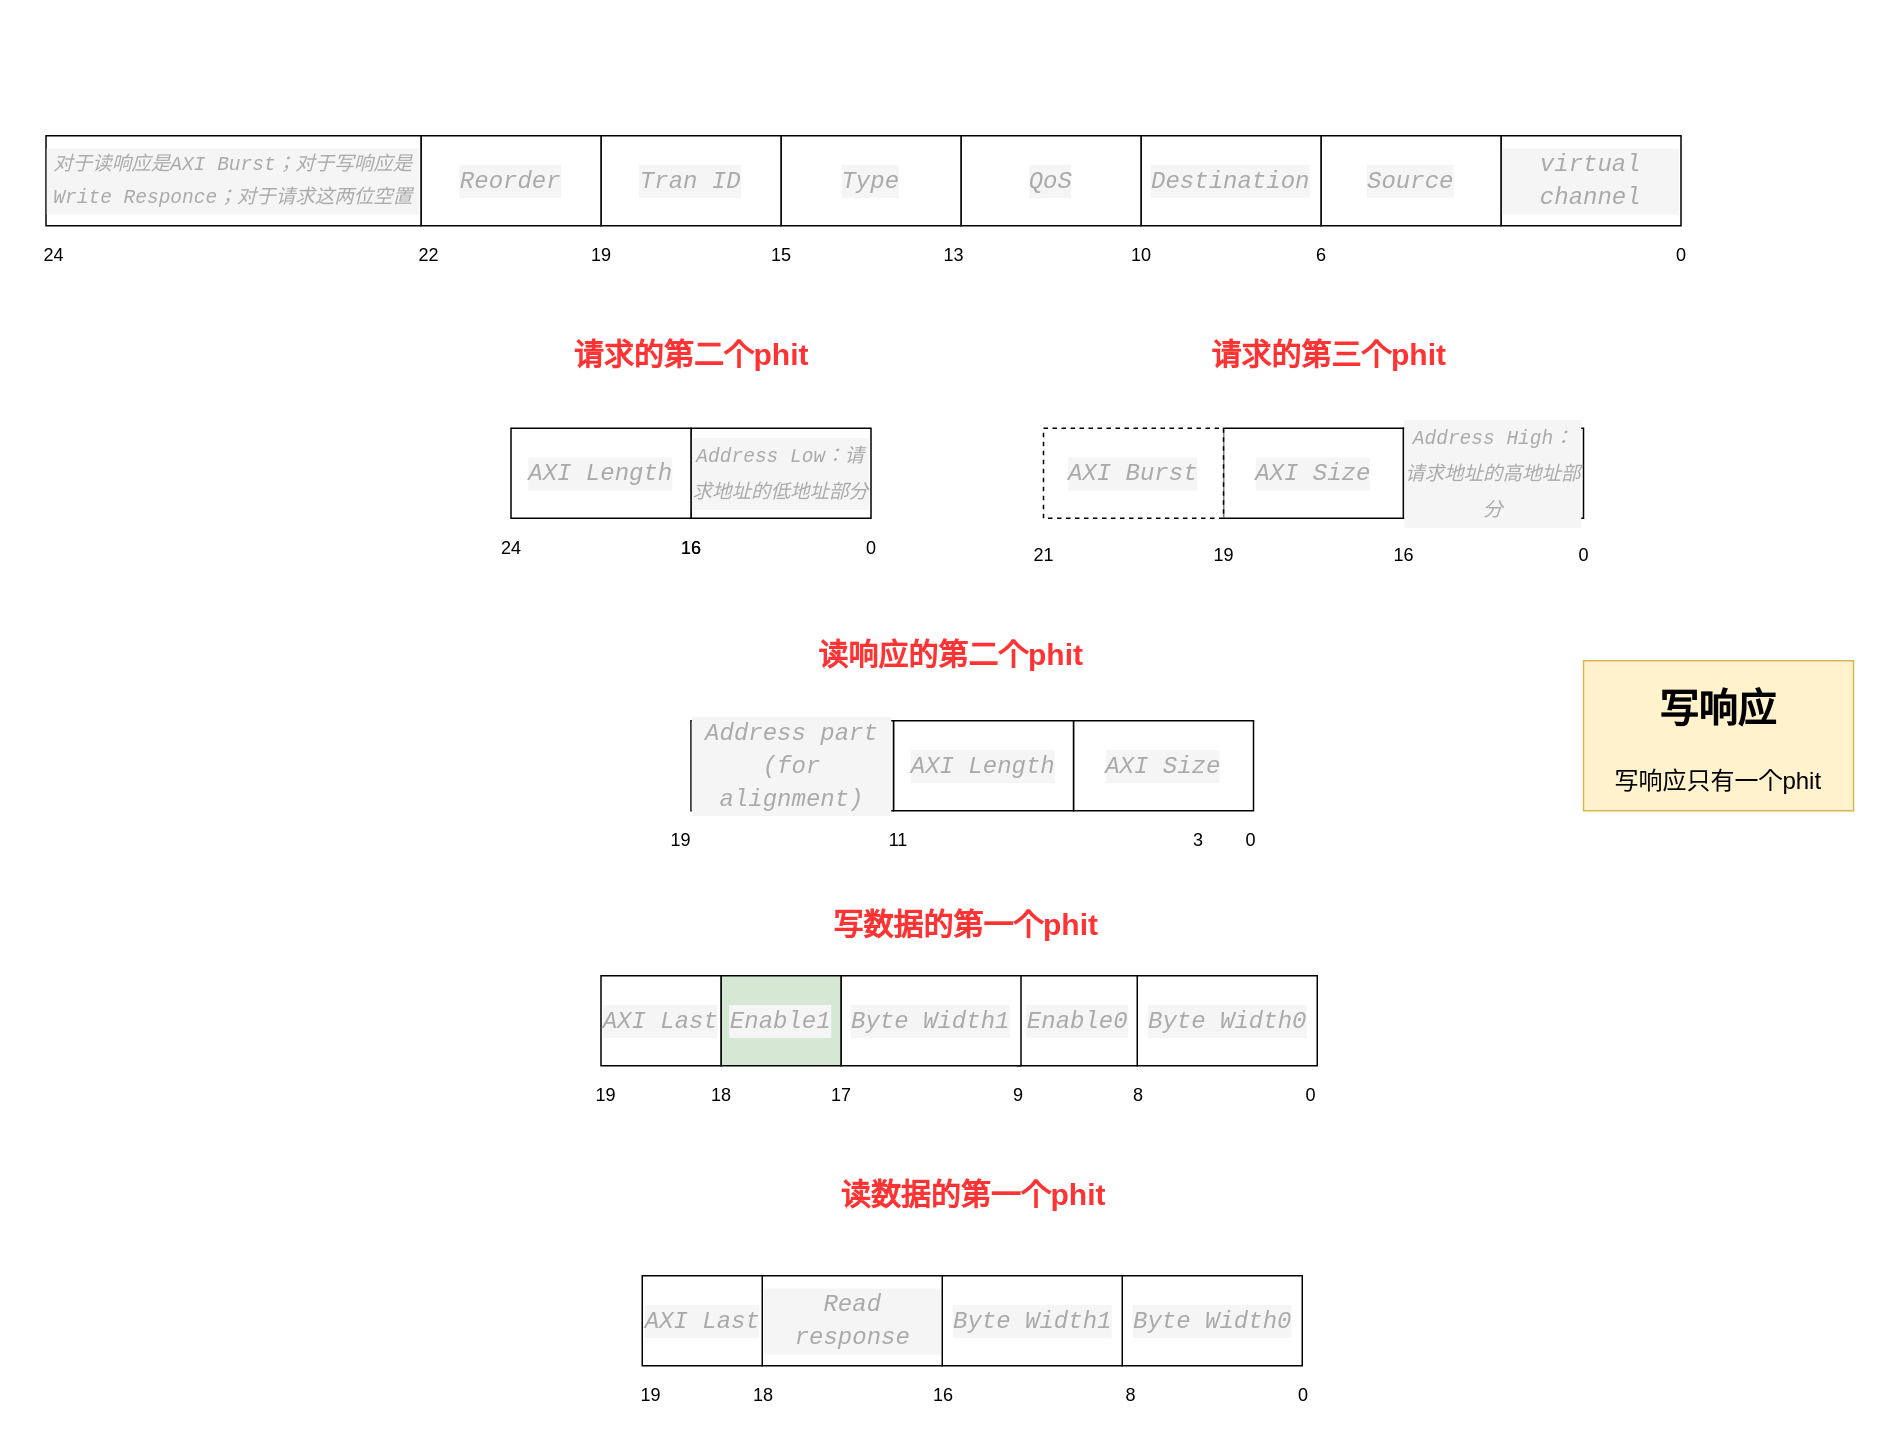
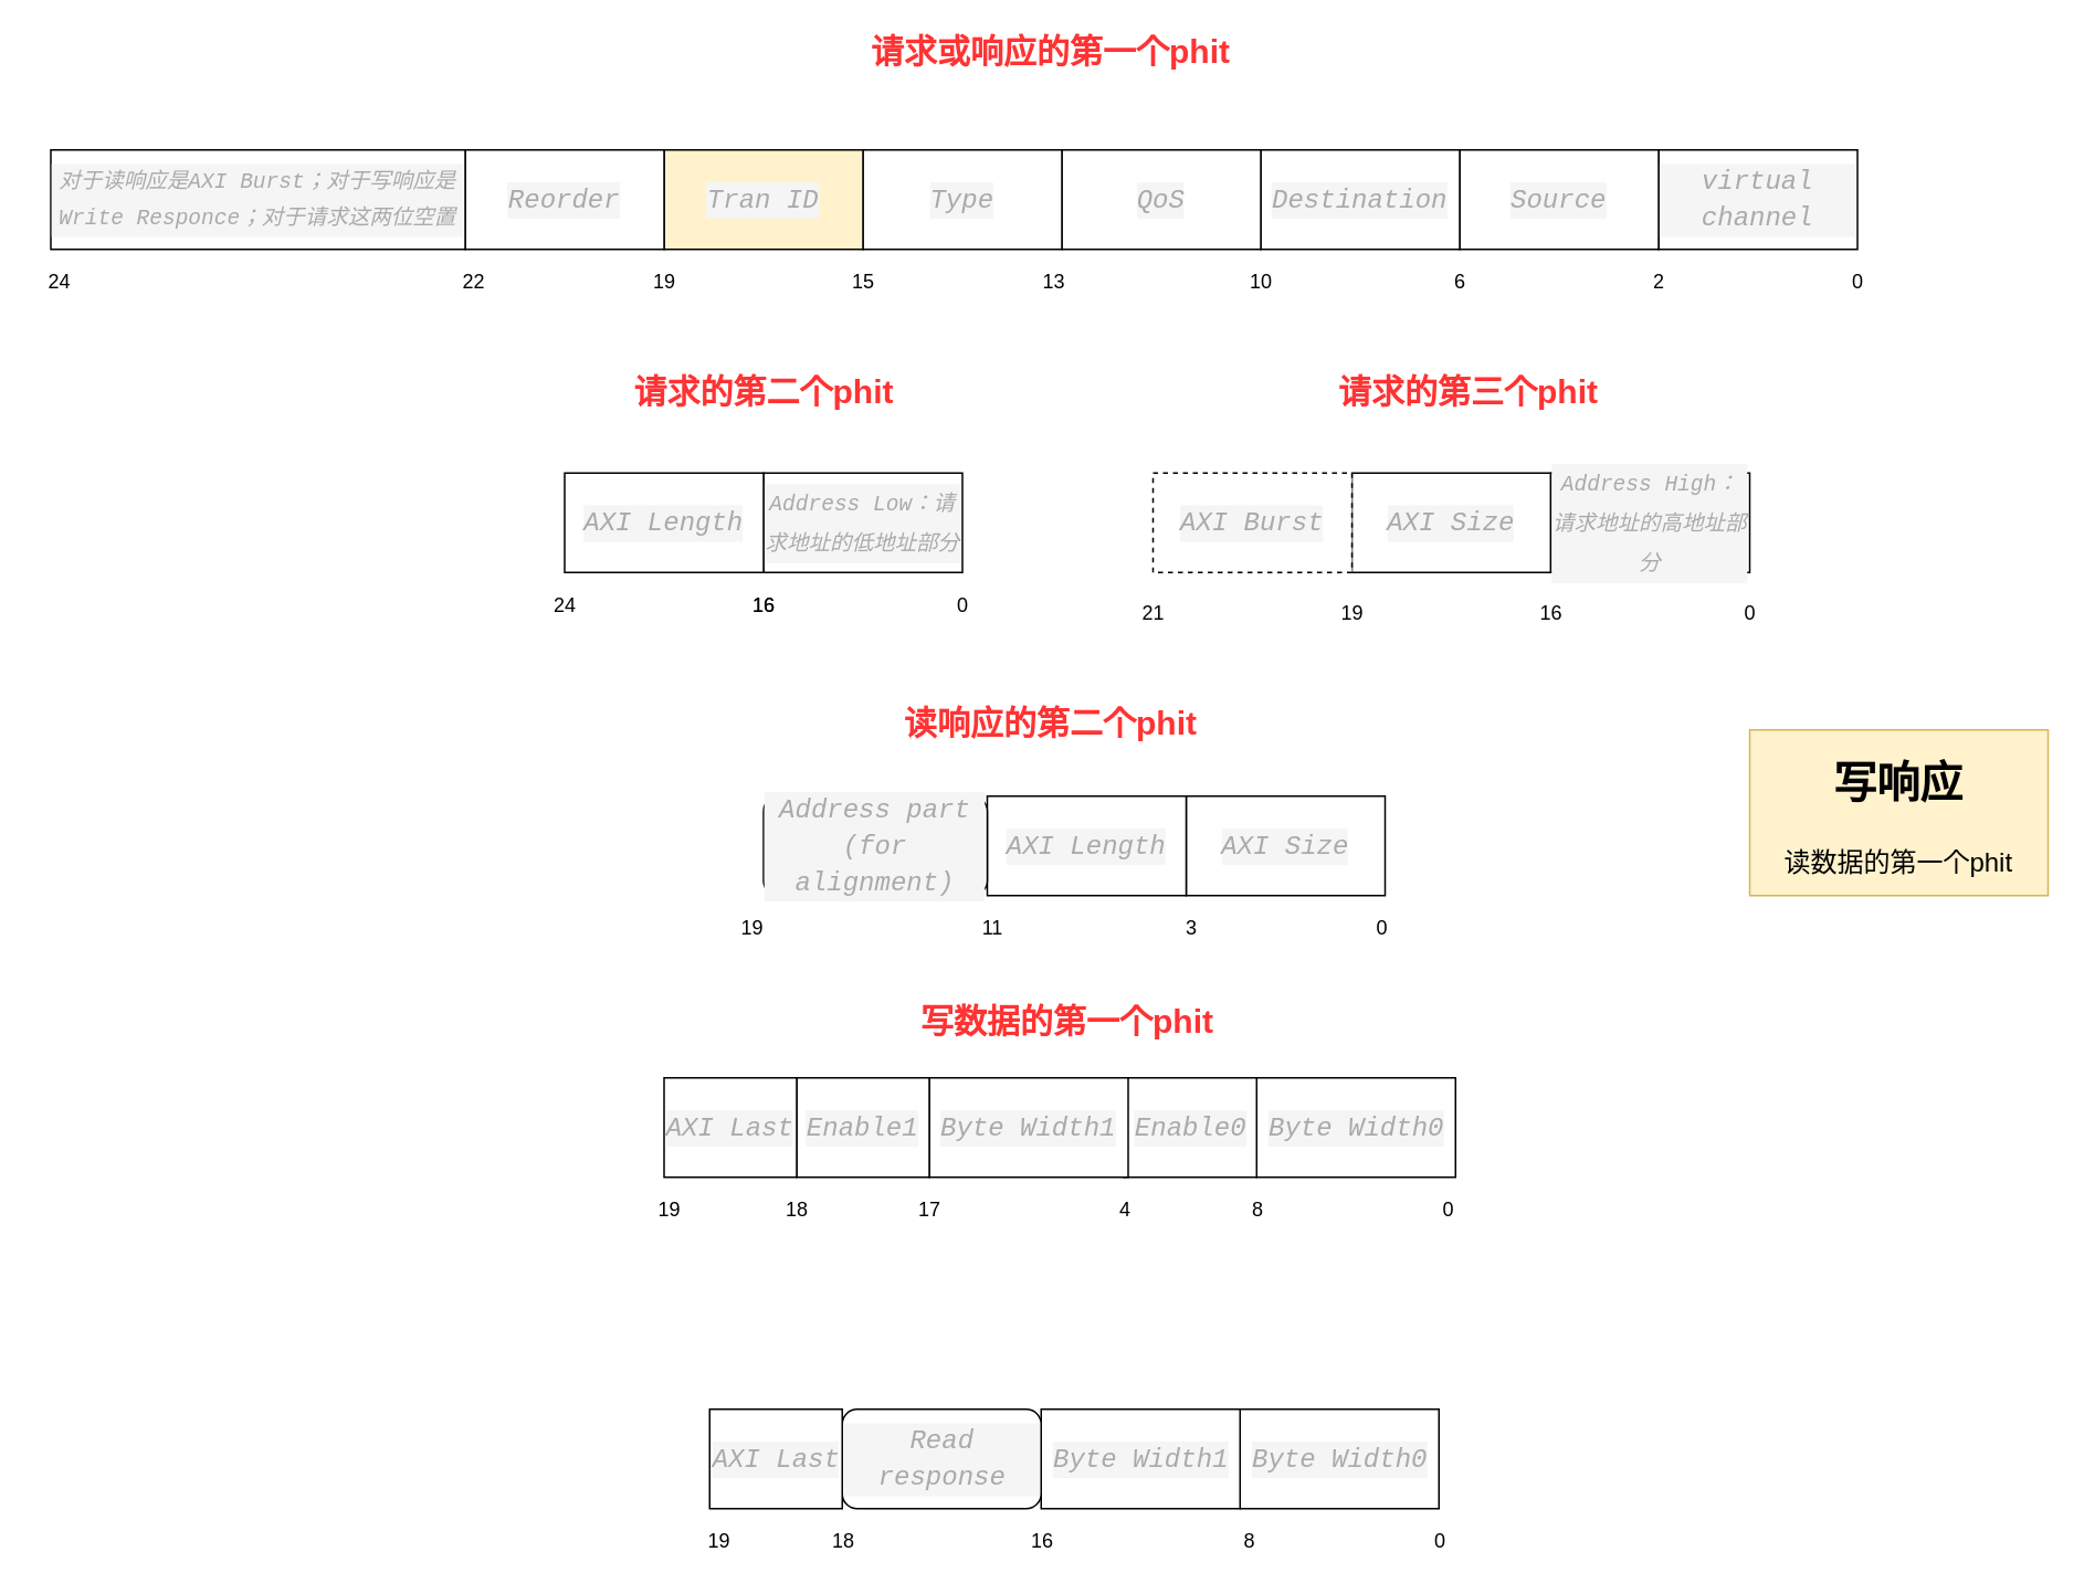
+ <mxCell id="19" value="&lt;font style=&quot;font-size: 20px&quot; color=&quot;#ff3333&quot;&gt;&lt;b&gt;&lt;font style=&quot;font-size: 20px&quot;&gt;请求或响应的第一个ph&lt;/font&gt;it&lt;/b&gt;&lt;/font&gt;" style="text;html=1;align=center;verticalAlign=middle;resizable=0;points=[];autosize=1;strokeColor=none;fillColor=none;fontSize=13;" vertex="1" parent="1"><mxGeometry x="517.5" y="20" width="230" height="20" as="geometry" /></mxCell>
- <mxCell id="13" value="&lt;div style=&quot;background-color: rgb(245 , 245 , 245) ; font-family: &amp;#34;consolas&amp;#34; , &amp;#34;courier new&amp;#34; , monospace ; font-size: 16px ; line-height: 22px&quot;&gt;&lt;font color=&quot;#aaaaaa&quot;&gt;&lt;i&gt;Tran ID&lt;/i&gt;&lt;/font&gt;&lt;/div&gt;" style="rounded=0;whiteSpace=wrap;html=1;" vertex="1" parent="1"><mxGeometry x="400" y="90" width="120" height="60" as="geometry" /></mxCell>
+ <mxCell id="13" value="&lt;div style=&quot;background-color: rgb(245 , 245 , 245) ; font-family: &amp;#34;consolas&amp;#34; , &amp;#34;courier new&amp;#34; , monospace ; font-size: 16px ; line-height: 22px&quot;&gt;&lt;font color=&quot;#aaaaaa&quot;&gt;&lt;i&gt;Tran ID&lt;/i&gt;&lt;/font&gt;&lt;/div&gt;" style="rounded=0;whiteSpace=wrap;html=1;fillColor=#fff2cc;" vertex="1" parent="1"><mxGeometry x="400" y="90" width="120" height="60" as="geometry" /></mxCell>
+ <mxCell id="8" value="2" style="text;html=1;align=center;verticalAlign=middle;resizable=0;points=[];autosize=1;strokeColor=none;fillColor=none;" vertex="1" parent="1"><mxGeometry x="990" y="160" width="20" height="20" as="geometry" /></mxCell>
- <mxCell id="43" value="&lt;h1&gt;&lt;font style=&quot;font-size: 26px&quot;&gt;写响应&lt;/font&gt;&lt;/h1&gt;&lt;p&gt;写响应只有一个phit&lt;/p&gt;" style="text;html=1;strokeColor=#d6b656;fillColor=#fff2cc;spacing=5;spacingTop=-20;whiteSpace=wrap;overflow=hidden;rounded=0;fontSize=16;align=center;" vertex="1" parent="1"><mxGeometry x="1055" y="440" width="180" height="100" as="geometry" /></mxCell>
+ <mxCell id="43" value="&lt;h1&gt;&lt;font style=&quot;font-size: 26px&quot;&gt;写响应&lt;/font&gt;&lt;/h1&gt;&lt;p&gt;读数据的第一个phit&lt;/p&gt;" style="text;html=1;strokeColor=#d6b656;fillColor=#fff2cc;spacing=5;spacingTop=-20;whiteSpace=wrap;overflow=hidden;rounded=0;fontSize=16;align=center;" vertex="1" parent="1"><mxGeometry x="1055" y="440" width="180" height="100" as="geometry" /></mxCell>
- <mxCell id="38" value="&lt;font style=&quot;font-size: 16px&quot;&gt;&lt;div style=&quot;color: rgb(51 , 51 , 51) ; background-color: rgb(245 , 245 , 245) ; font-family: &amp;#34;consolas&amp;#34; , &amp;#34;courier new&amp;#34; , monospace ; line-height: 22px&quot;&gt;&lt;span style=&quot;color: #aaaaaa ; font-style: italic&quot;&gt;Address part (for alignment)&lt;/span&gt;&lt;/div&gt;&lt;/font&gt;" style="rounded=0;whiteSpace=wrap;html=1;fontSize=13;fontColor=#FF3333;" vertex="1" parent="1"><mxGeometry x="460" y="480" width="135" height="60" as="geometry" /></mxCell>
+ <mxCell id="38" value="&lt;font style=&quot;font-size: 16px&quot;&gt;&lt;div style=&quot;color: rgb(51 , 51 , 51) ; background-color: rgb(245 , 245 , 245) ; font-family: &amp;#34;consolas&amp;#34; , &amp;#34;courier new&amp;#34; , monospace ; line-height: 22px&quot;&gt;&lt;span style=&quot;color: #aaaaaa ; font-style: italic&quot;&gt;Address part (for alignment)&lt;/span&gt;&lt;/div&gt;&lt;/font&gt;" style="whiteSpace=wrap;html=1;fontSize=13;fontColor=#FF3333;rounded=1;" vertex="1" parent="1"><mxGeometry x="460" y="480" width="135" height="60" as="geometry" /></mxCell>
- <mxCell id="40" value="3" style="text;html=1;align=center;verticalAlign=middle;resizable=0;points=[];autosize=1;strokeColor=none;fillColor=none;" vertex="1" parent="1"><mxGeometry x="787.5" y="550" width="20" height="20" as="geometry" /></mxCell>
+ <mxCell id="40" value="3" style="text;html=1;align=center;verticalAlign=middle;resizable=0;points=[];autosize=1;strokeColor=none;fillColor=none;" vertex="1" parent="1"><mxGeometry x="707.5" y="550" width="20" height="20" as="geometry" /></mxCell>
- <mxCell id="51" value="&lt;div style=&quot;color: rgb(51 , 51 , 51) ; background-color: rgb(245 , 245 , 245) ; font-family: &amp;#34;consolas&amp;#34; , &amp;#34;courier new&amp;#34; , monospace ; line-height: 22px&quot;&gt;&lt;span style=&quot;color: #aaaaaa ; font-style: italic&quot;&gt;Enable1&lt;/span&gt;&lt;/div&gt;" style="rounded=0;whiteSpace=wrap;html=1;fontSize=16;fontColor=#FF3333;fillColor=#d5e8d4;" vertex="1" parent="1"><mxGeometry x="480" y="650" width="80" height="60" as="geometry" /></mxCell>
+ <mxCell id="51" value="&lt;div style=&quot;color: rgb(51 , 51 , 51) ; background-color: rgb(245 , 245 , 245) ; font-family: &amp;#34;consolas&amp;#34; , &amp;#34;courier new&amp;#34; , monospace ; line-height: 22px&quot;&gt;&lt;span style=&quot;color: #aaaaaa ; font-style: italic&quot;&gt;Enable1&lt;/span&gt;&lt;/div&gt;" style="rounded=0;whiteSpace=wrap;html=1;fontSize=16;fontColor=#FF3333;" vertex="1" parent="1"><mxGeometry x="480" y="650" width="80" height="60" as="geometry" /></mxCell>
- <mxCell id="49" value="9" style="text;html=1;align=center;verticalAlign=middle;resizable=0;points=[];autosize=1;strokeColor=none;fillColor=none;" vertex="1" parent="1"><mxGeometry x="667.5" y="720" width="20" height="20" as="geometry" /></mxCell>
+ <mxCell id="49" value="4" style="text;html=1;align=center;verticalAlign=middle;resizable=0;points=[];autosize=1;strokeColor=none;fillColor=none;" vertex="1" parent="1"><mxGeometry x="667.5" y="720" width="20" height="20" as="geometry" /></mxCell>
- <mxCell id="56" value="&lt;b&gt;读数据的第一个phit&lt;/b&gt;" style="text;html=1;align=center;verticalAlign=middle;resizable=0;points=[];autosize=1;strokeColor=none;fillColor=none;fontSize=20;fontColor=#FF3333;" vertex="1" parent="1"><mxGeometry x="552.5" y="780" width="190" height="30" as="geometry" /></mxCell>
- <mxCell id="59" value="&#10;&#10;&lt;div style=&quot;color: rgb(51, 51, 51); background-color: rgb(245, 245, 245); font-family: consolas, &amp;quot;courier new&amp;quot;, monospace; font-weight: normal; font-size: 16px; line-height: 22px;&quot;&gt;&lt;div&gt;&lt;span style=&quot;color: #aaaaaa ; font-style: italic&quot;&gt;Read response&lt;/span&gt;&lt;/div&gt;&lt;/div&gt;&#10;&#10;" style="rounded=0;whiteSpace=wrap;html=1;fontSize=16;fontColor=#FF3333;" vertex="1" parent="1"><mxGeometry x="507.5" y="850" width="120" height="60" as="geometry" /></mxCell>
+ <mxCell id="59" value="&#10;&#10;&lt;div style=&quot;color: rgb(51, 51, 51); background-color: rgb(245, 245, 245); font-family: consolas, &amp;quot;courier new&amp;quot;, monospace; font-weight: normal; font-size: 16px; line-height: 22px;&quot;&gt;&lt;div&gt;&lt;span style=&quot;color: #aaaaaa ; font-style: italic&quot;&gt;Read response&lt;/span&gt;&lt;/div&gt;&lt;/div&gt;&#10;&#10;" style="whiteSpace=wrap;html=1;fontSize=16;fontColor=#FF3333;rounded=1;" vertex="1" parent="1"><mxGeometry x="507.5" y="850" width="120" height="60" as="geometry" /></mxCell>
